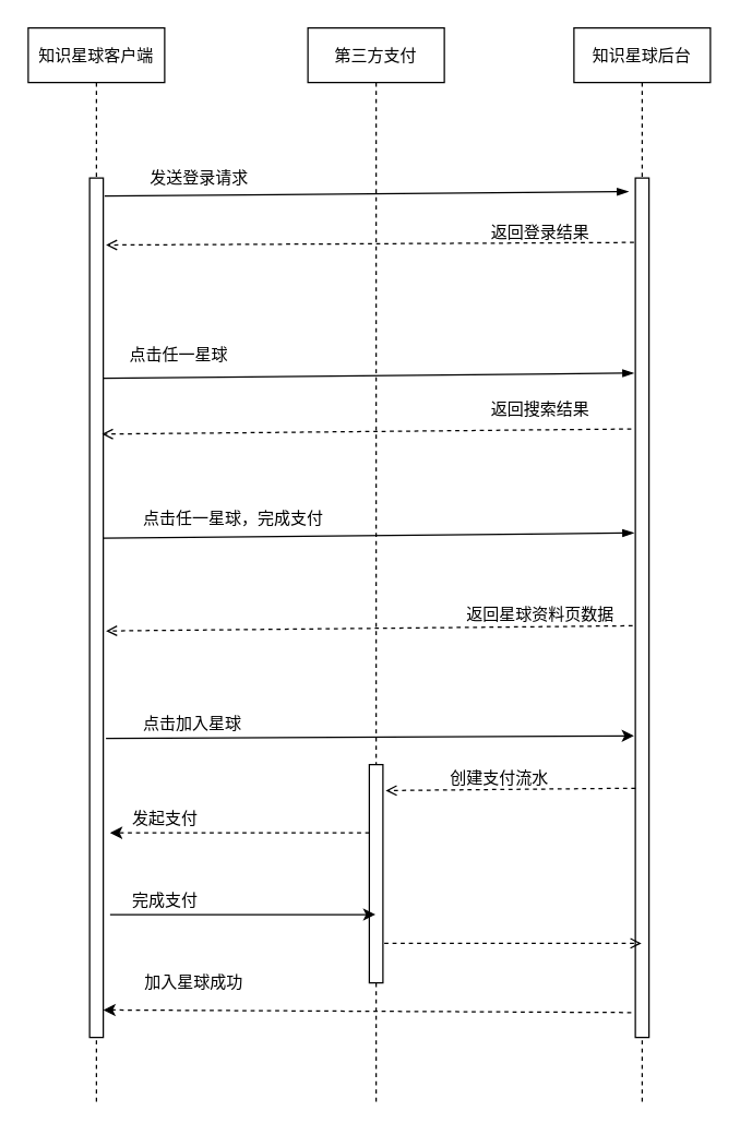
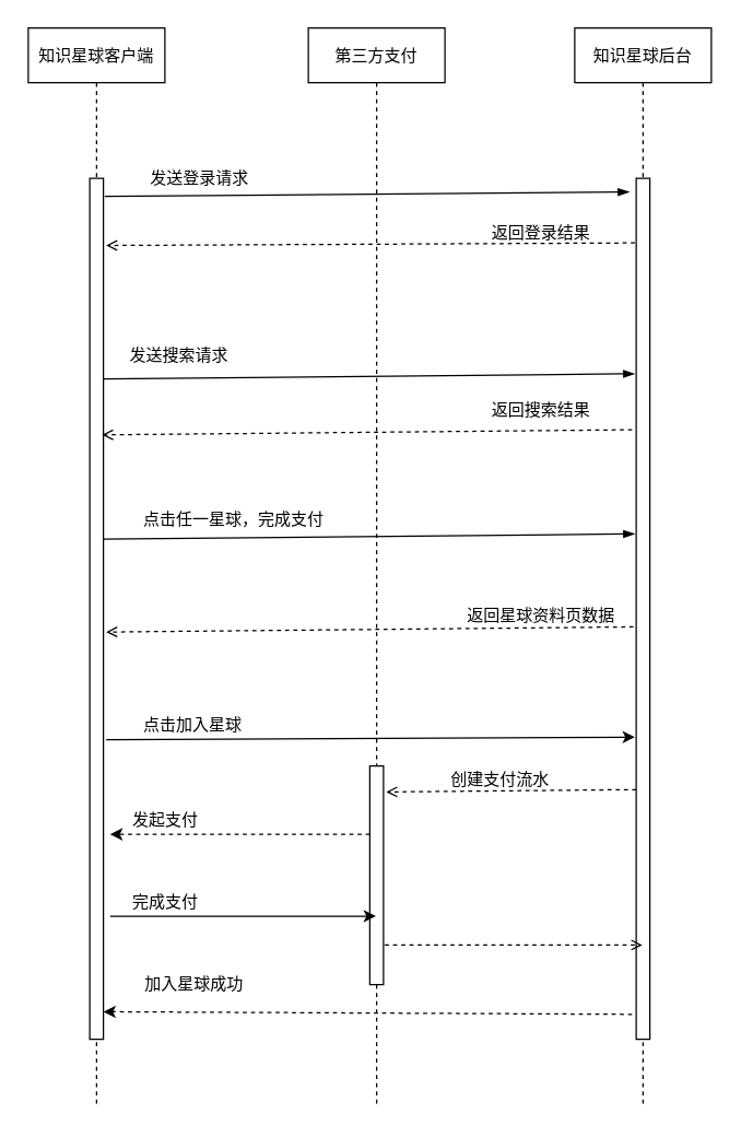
- <mxCell id="13" value="点击任一星球" style="text;html=1;align=center;verticalAlign=middle;resizable=0;points=[];autosize=1;strokeColor=none;fillColor=none;" vertex="1" parent="1"><mxGeometry x="85" y="250" width="90" height="20" as="geometry" /></mxCell>
+ <mxCell id="13" value="发送搜索请求" style="text;html=1;align=center;verticalAlign=middle;resizable=0;points=[];autosize=1;strokeColor=none;fillColor=none;" vertex="1" parent="1"><mxGeometry x="85" y="250" width="90" height="20" as="geometry" /></mxCell>
